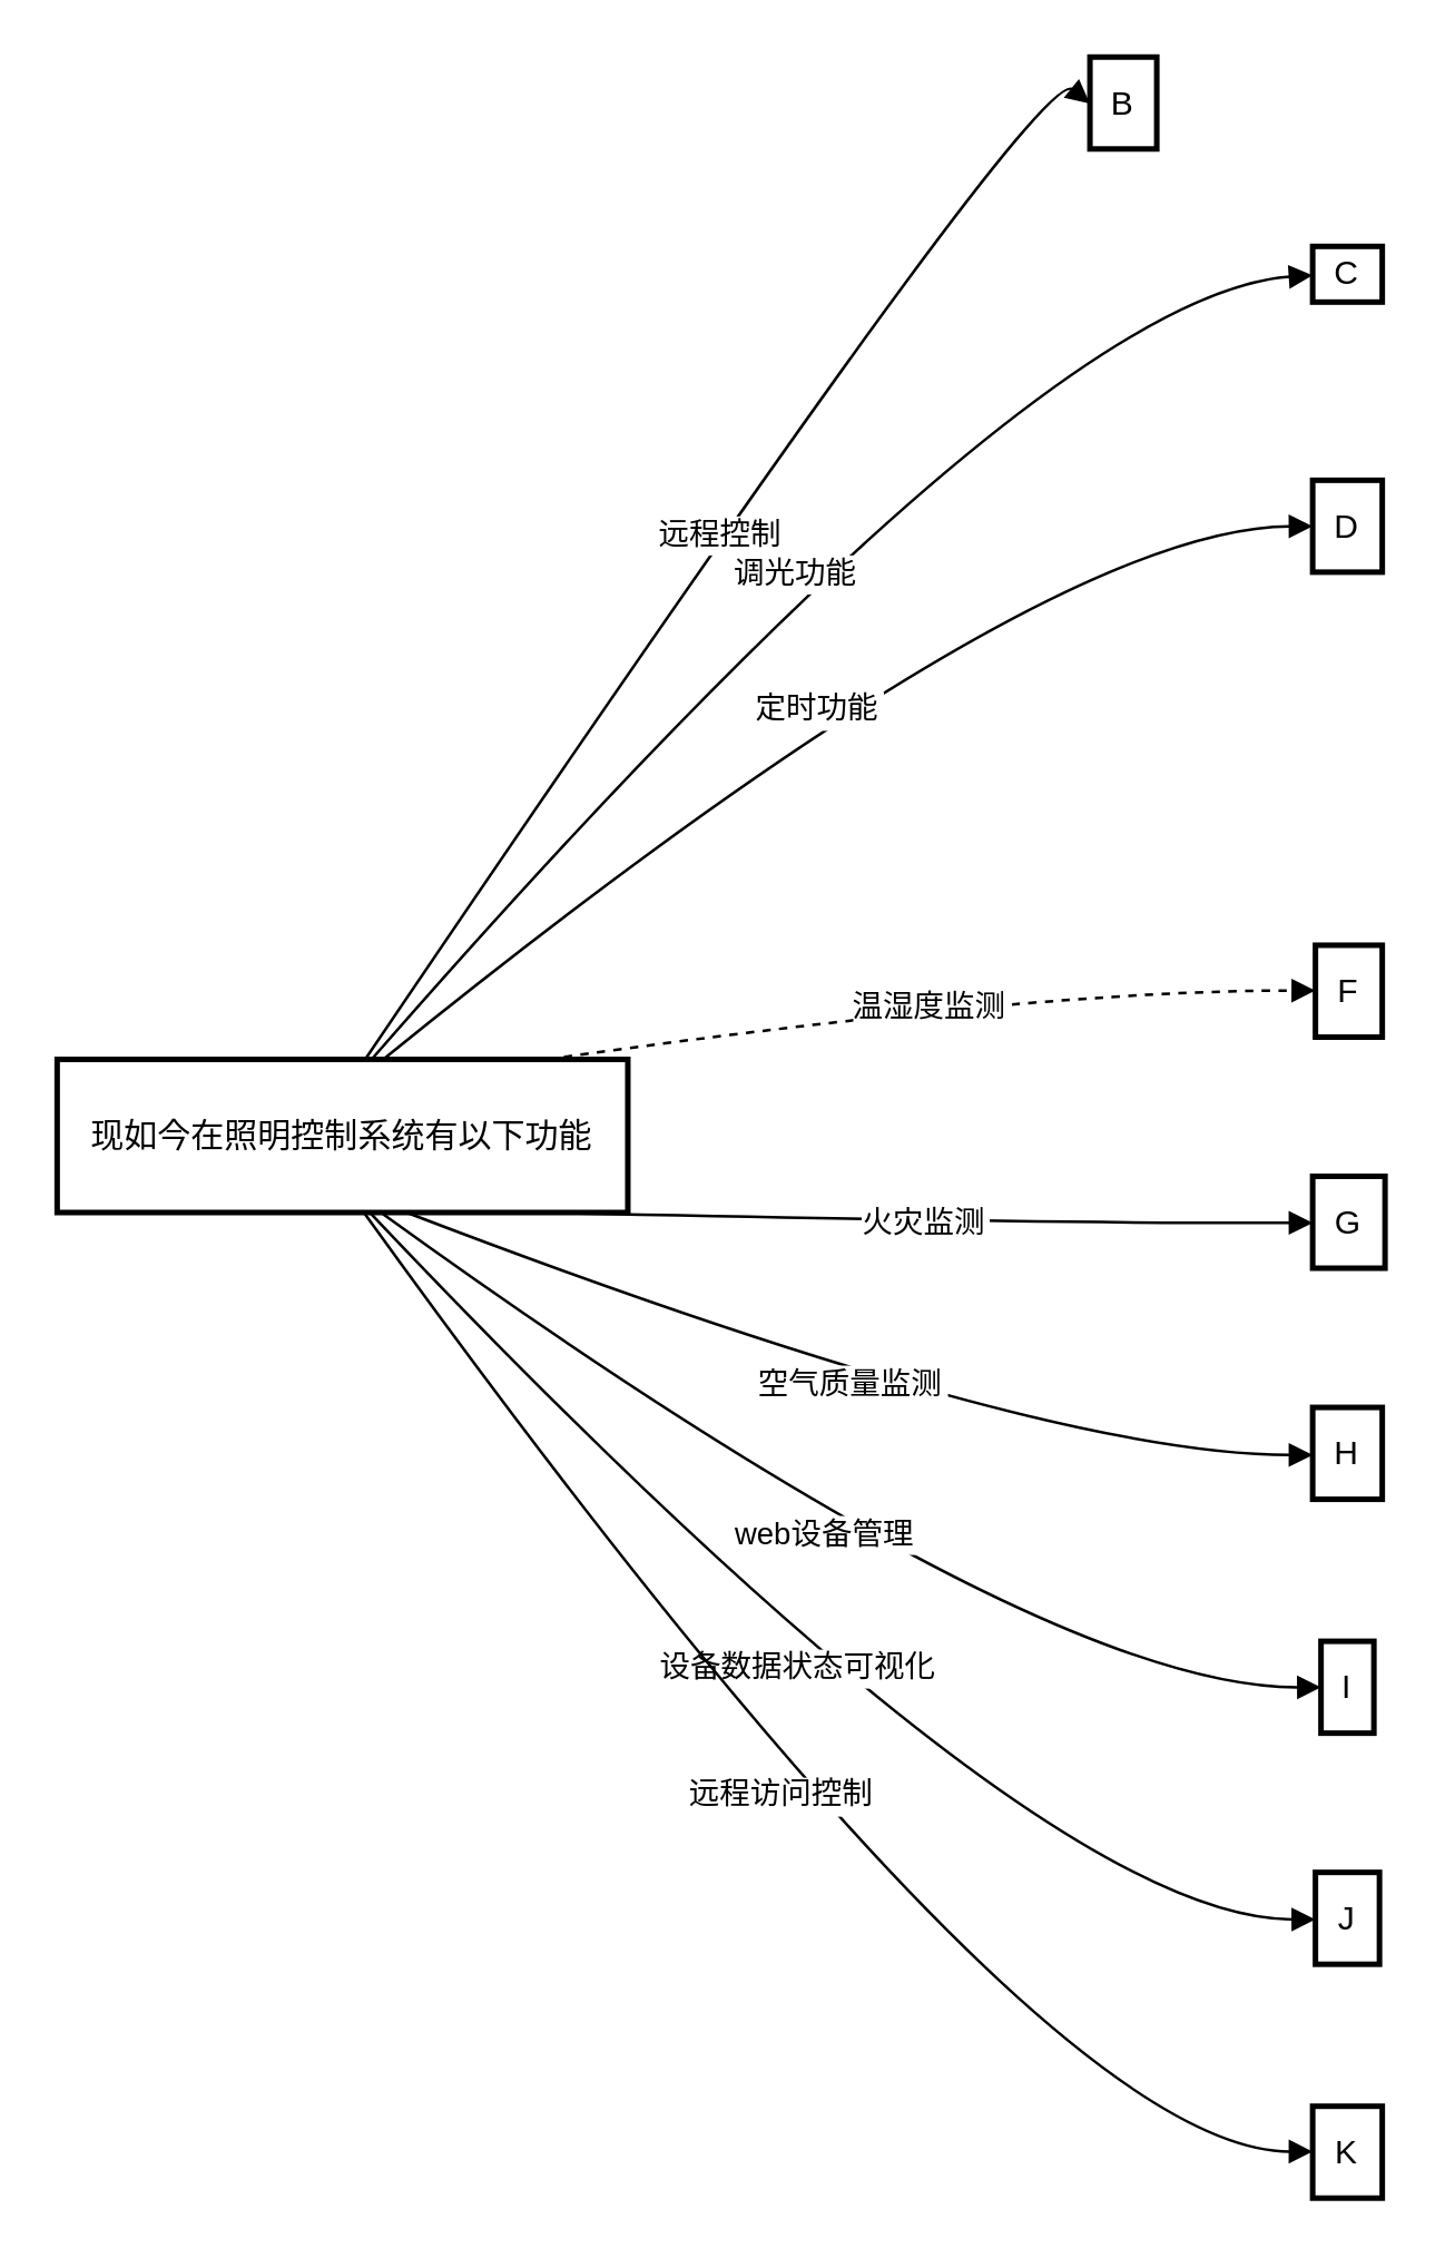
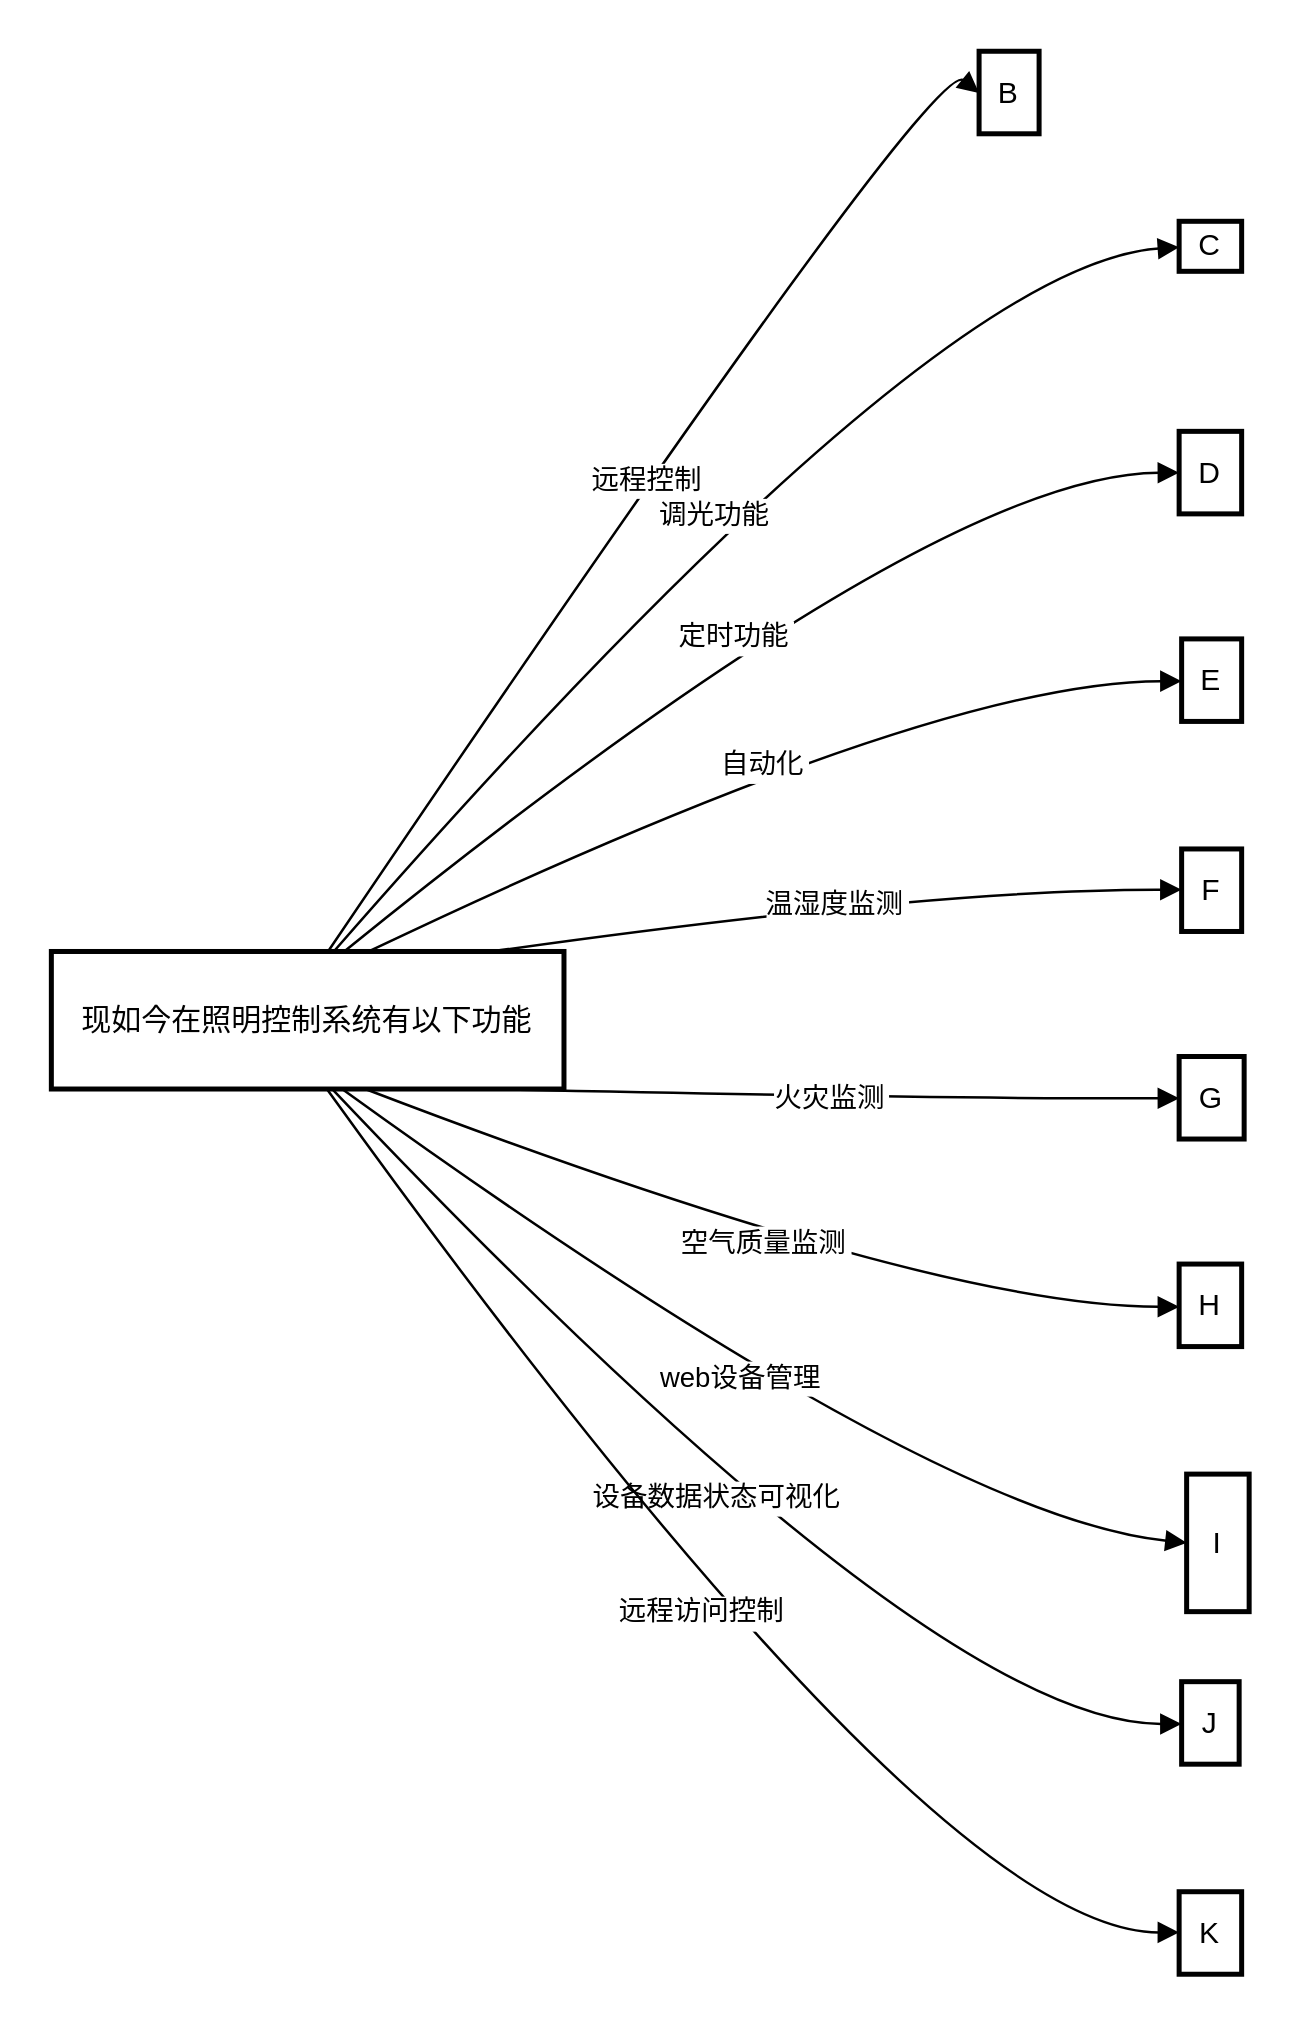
+ <mxCell id="6" value="E" style="whiteSpace=wrap;strokeWidth=2;" vertex="1" parent="1"><mxGeometry x="472" y="255" width="24" height="33" as="geometry" /></mxCell>
+ <mxCell id="16" value="自动化" style="curved=1;startArrow=none;endArrow=block;exitX=0.617;exitY=0.009;entryX=-0.016;entryY=0.512;" edge="1" parent="1" source="2" target="6"><mxGeometry relative="1" as="geometry"><Array as="points"><mxPoint x="373" y="272" /></Array></mxGeometry></mxCell>
- <mxCell id="17" value="温湿度监测" style="curved=1;startArrow=none;endArrow=block;exitX=0.852;exitY=0.009;entryX=-0.016;entryY=0.494;dashed=1;" edge="1" parent="1" source="2" target="7"><mxGeometry relative="1" as="geometry"><Array as="points"><mxPoint x="373" y="355" /></Array></mxGeometry></mxCell>
+ <mxCell id="17" value="温湿度监测" style="curved=1;startArrow=none;endArrow=block;exitX=0.852;exitY=0.009;entryX=-0.016;entryY=0.494;" edge="1" parent="1" source="2" target="7"><mxGeometry relative="1" as="geometry"><Array as="points"><mxPoint x="373" y="355" /></Array></mxGeometry></mxCell>
- <mxCell id="10" value="I" style="whiteSpace=wrap;strokeWidth=2;" vertex="1" parent="1"><mxGeometry x="474" y="589" width="19" height="33" as="geometry" /></mxCell>
+ <mxCell id="10" value="I" style="whiteSpace=wrap;strokeWidth=2;" vertex="1" parent="1"><mxGeometry x="474" y="589" width="25" height="55" as="geometry" /></mxCell>
